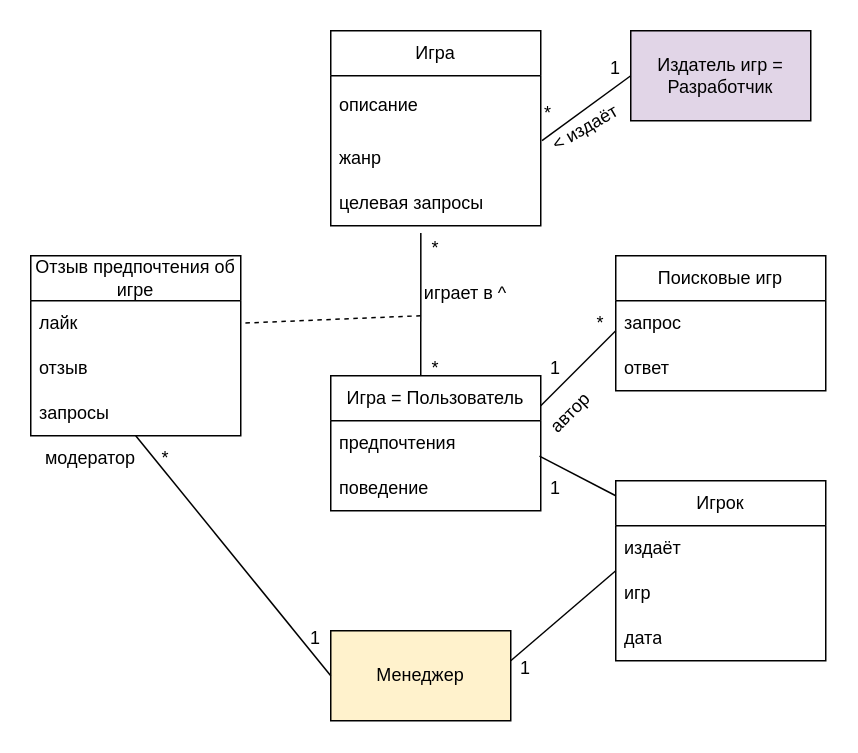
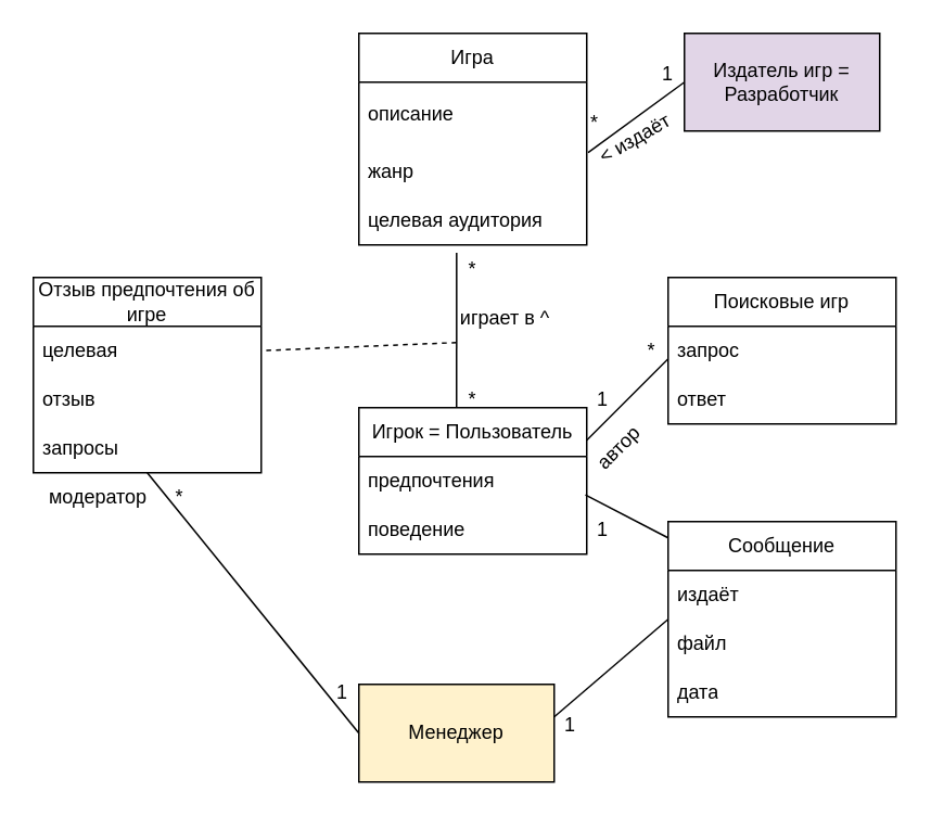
- <mxCell id="10" value="целевая запросы" style="text;strokeColor=none;fillColor=none;align=left;verticalAlign=middle;spacingLeft=4;spacingRight=4;overflow=hidden;points=[[0,0.5],[1,0.5]];portConstraint=eastwest;rotatable=0;whiteSpace=wrap;html=1;" vertex="1" parent="7"><mxGeometry y="100" width="140" height="30" as="geometry" /></mxCell>
+ <mxCell id="10" value="целевая аудитория" style="text;strokeColor=none;fillColor=none;align=left;verticalAlign=middle;spacingLeft=4;spacingRight=4;overflow=hidden;points=[[0,0.5],[1,0.5]];portConstraint=eastwest;rotatable=0;whiteSpace=wrap;html=1;" vertex="1" parent="7"><mxGeometry y="100" width="140" height="30" as="geometry" /></mxCell>
- <mxCell id="19" value="лайк" style="text;strokeColor=none;fillColor=none;align=left;verticalAlign=middle;spacingLeft=4;spacingRight=4;overflow=hidden;points=[[0,0.5],[1,0.5]];portConstraint=eastwest;rotatable=0;whiteSpace=wrap;html=1;" vertex="1" parent="18"><mxGeometry y="30" width="140" height="30" as="geometry" /></mxCell>
+ <mxCell id="19" value="целевая" style="text;strokeColor=none;fillColor=none;align=left;verticalAlign=middle;spacingLeft=4;spacingRight=4;overflow=hidden;points=[[0,0.5],[1,0.5]];portConstraint=eastwest;rotatable=0;whiteSpace=wrap;html=1;" vertex="1" parent="18"><mxGeometry y="30" width="140" height="30" as="geometry" /></mxCell>
- <mxCell id="4" value="Игра = Пользователь" style="swimlane;fontStyle=0;childLayout=stackLayout;horizontal=1;startSize=30;horizontalStack=0;resizeParent=1;resizeParentMax=0;resizeLast=0;collapsible=1;marginBottom=0;whiteSpace=wrap;html=1;" vertex="1" parent="1"><mxGeometry x="220" y="250" width="140" height="90" as="geometry" /></mxCell>
+ <mxCell id="4" value="Игрок = Пользователь" style="swimlane;fontStyle=0;childLayout=stackLayout;horizontal=1;startSize=30;horizontalStack=0;resizeParent=1;resizeParentMax=0;resizeLast=0;collapsible=1;marginBottom=0;whiteSpace=wrap;html=1;" vertex="1" parent="1"><mxGeometry x="220" y="250" width="140" height="90" as="geometry" /></mxCell>
- <mxCell id="14" value="Игрок" style="swimlane;fontStyle=0;childLayout=stackLayout;horizontal=1;startSize=30;horizontalStack=0;resizeParent=1;resizeParentMax=0;resizeLast=0;collapsible=1;marginBottom=0;whiteSpace=wrap;html=1;" vertex="1" parent="1"><mxGeometry x="410" y="320" width="140" height="120" as="geometry" /></mxCell>
+ <mxCell id="14" value="Сообщение" style="swimlane;fontStyle=0;childLayout=stackLayout;horizontal=1;startSize=30;horizontalStack=0;resizeParent=1;resizeParentMax=0;resizeLast=0;collapsible=1;marginBottom=0;whiteSpace=wrap;html=1;" vertex="1" parent="1"><mxGeometry x="410" y="320" width="140" height="120" as="geometry" /></mxCell>
- <mxCell id="16" value="игр" style="text;strokeColor=none;fillColor=none;align=left;verticalAlign=middle;spacingLeft=4;spacingRight=4;overflow=hidden;points=[[0,0.5],[1,0.5]];portConstraint=eastwest;rotatable=0;whiteSpace=wrap;html=1;" vertex="1" parent="14"><mxGeometry y="60" width="140" height="30" as="geometry" /></mxCell>
+ <mxCell id="16" value="файл" style="text;strokeColor=none;fillColor=none;align=left;verticalAlign=middle;spacingLeft=4;spacingRight=4;overflow=hidden;points=[[0,0.5],[1,0.5]];portConstraint=eastwest;rotatable=0;whiteSpace=wrap;html=1;" vertex="1" parent="14"><mxGeometry y="60" width="140" height="30" as="geometry" /></mxCell>
